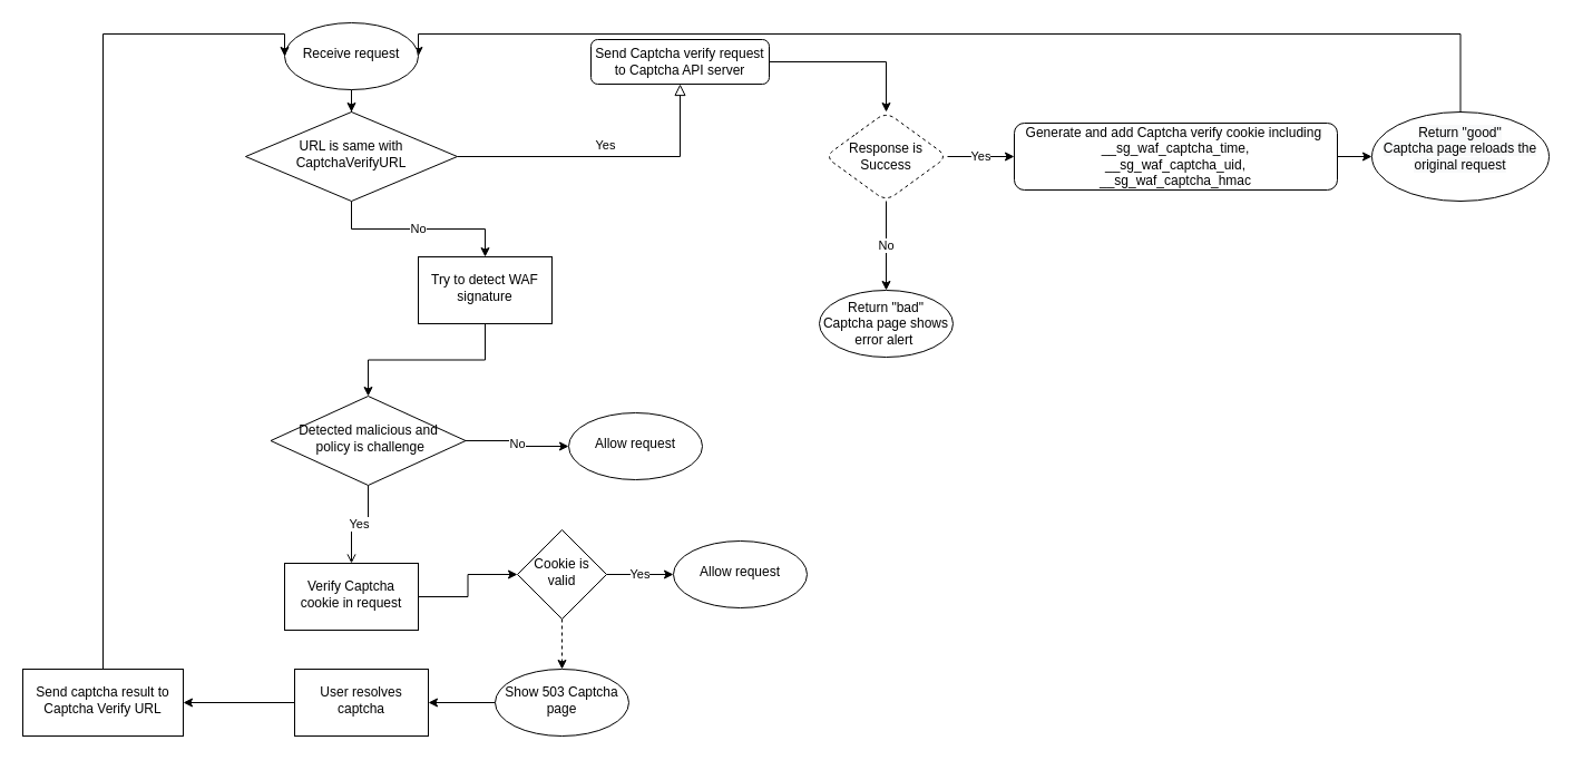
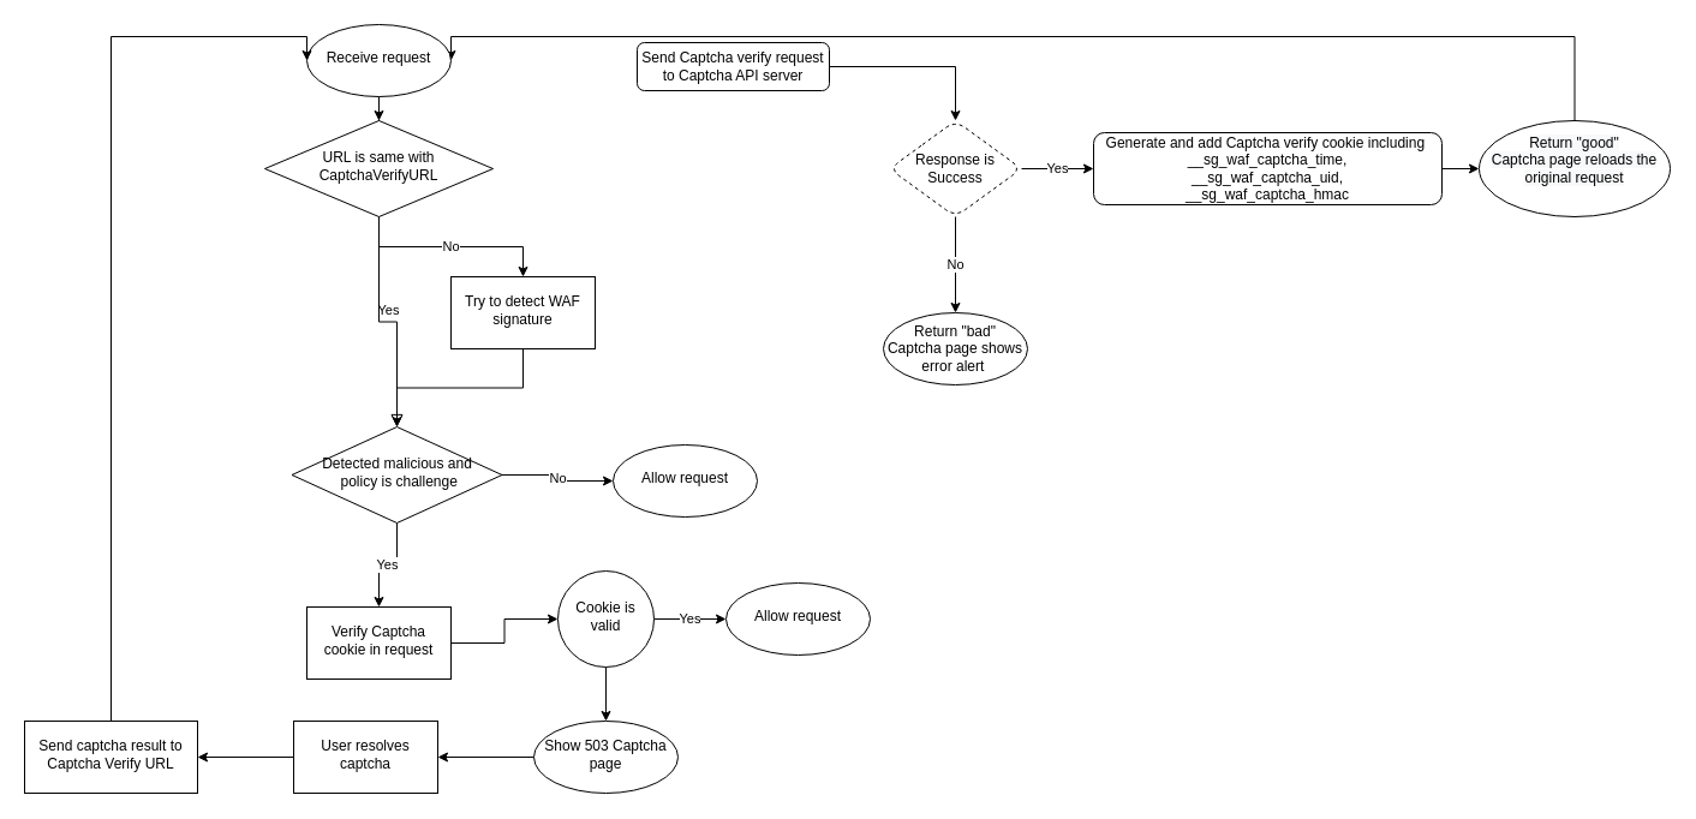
- <mxCell id="2" value="Yes" style="edgeStyle=orthogonalEdgeStyle;rounded=0;html=1;jettySize=auto;orthogonalLoop=1;fontSize=11;endArrow=block;endFill=0;endSize=8;strokeWidth=1;shadow=0;labelBackgroundColor=none;" parent="1" source="4" target="6" edge="1"><mxGeometry y="10" relative="1" as="geometry"><mxPoint as="offset" /></mxGeometry></mxCell>
+ <mxCell id="2" value="Yes" style="edgeStyle=orthogonalEdgeStyle;rounded=0;html=1;jettySize=auto;orthogonalLoop=1;fontSize=11;endArrow=block;endFill=0;endSize=8;strokeWidth=1;shadow=0;labelBackgroundColor=none;" parent="1" source="4" target="19" edge="1"><mxGeometry y="10" relative="1" as="geometry"><mxPoint as="offset" /></mxGeometry></mxCell>
- <mxCell id="18" value="Yes" style="edgeStyle=orthogonalEdgeStyle;rounded=0;orthogonalLoop=1;jettySize=auto;html=1;endArrow=open;" edge="1" parent="1" source="19" target="22"><mxGeometry relative="1" as="geometry" /></mxCell>
+ <mxCell id="18" value="Yes" style="edgeStyle=orthogonalEdgeStyle;rounded=0;orthogonalLoop=1;jettySize=auto;html=1;" edge="1" parent="1" source="19" target="22"><mxGeometry relative="1" as="geometry" /></mxCell>
- <mxCell id="25" value="Cookie is valid" style="rhombus;whiteSpace=wrap;html=1;shadow=0;strokeWidth=1;spacing=6;spacingTop=-4;" vertex="1" parent="1"><mxGeometry x="464" y="475" width="80" height="80" as="geometry" /></mxCell>
+ <mxCell id="25" value="Cookie is valid" style="ellipse;whiteSpace=wrap;html=1;shadow=0;strokeWidth=1;spacing=6;spacingTop=-4;" vertex="1" parent="1"><mxGeometry x="464" y="475" width="80" height="80" as="geometry" /></mxCell>
- <mxCell id="24" value="" style="edgeStyle=orthogonalEdgeStyle;rounded=0;orthogonalLoop=1;jettySize=auto;html=1;dashed=1;" edge="1" parent="1" source="25" target="28"><mxGeometry relative="1" as="geometry" /></mxCell>
+ <mxCell id="24" value="" style="edgeStyle=orthogonalEdgeStyle;rounded=0;orthogonalLoop=1;jettySize=auto;html=1;" edge="1" parent="1" source="25" target="28"><mxGeometry relative="1" as="geometry" /></mxCell>
- <mxCell id="32" value="User resolves captcha" style="whiteSpace=wrap;html=1;shadow=0;strokeWidth=1;spacing=6;spacingTop=-4;" vertex="1" parent="1"><mxGeometry x="264" y="600" width="120" height="60" as="geometry" /></mxCell>
+ <mxCell id="32" value="User resolves captcha" style="whiteSpace=wrap;html=1;shadow=0;strokeWidth=1;spacing=6;spacingTop=-4;" vertex="1" parent="1"><mxGeometry x="244" y="600" width="120" height="60" as="geometry" /></mxCell>
